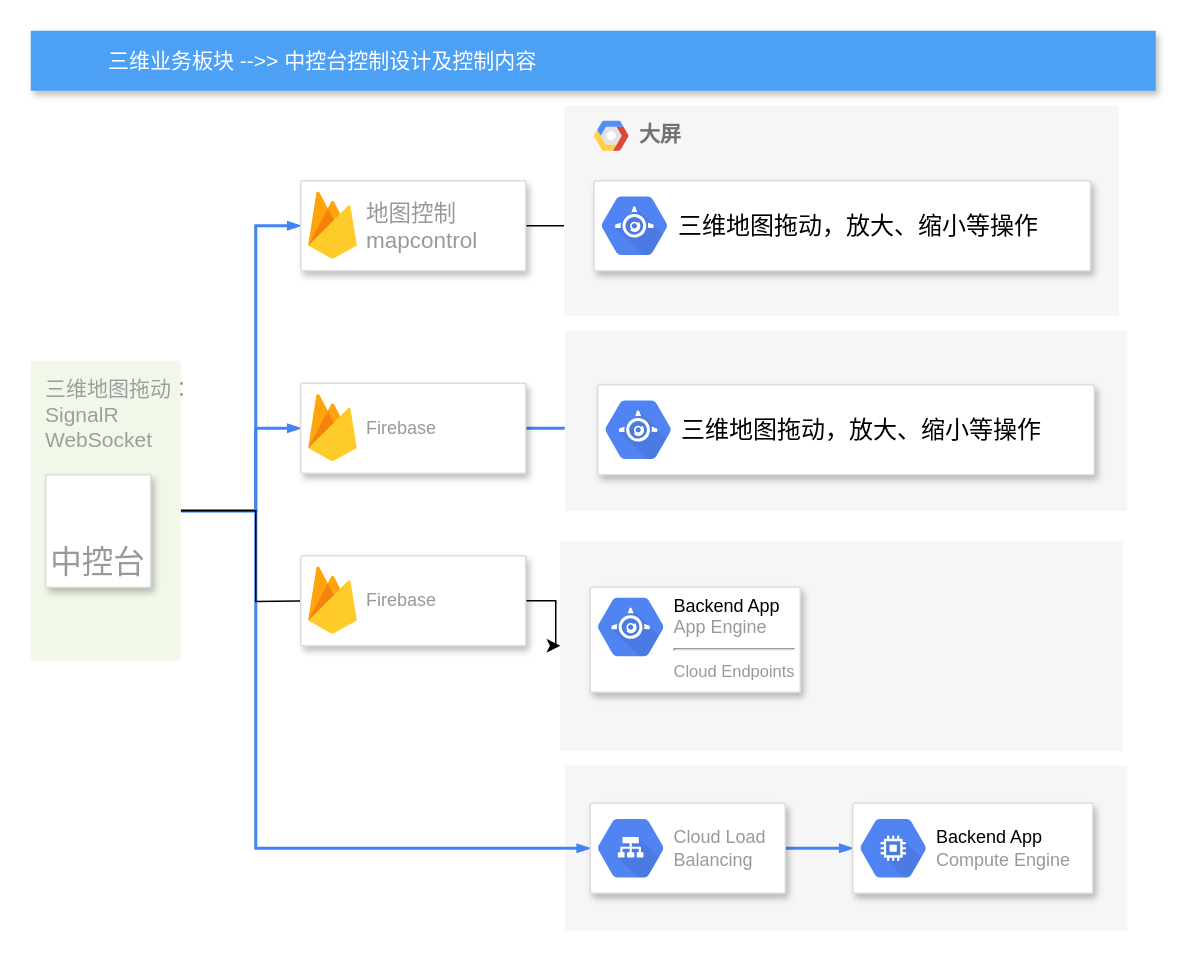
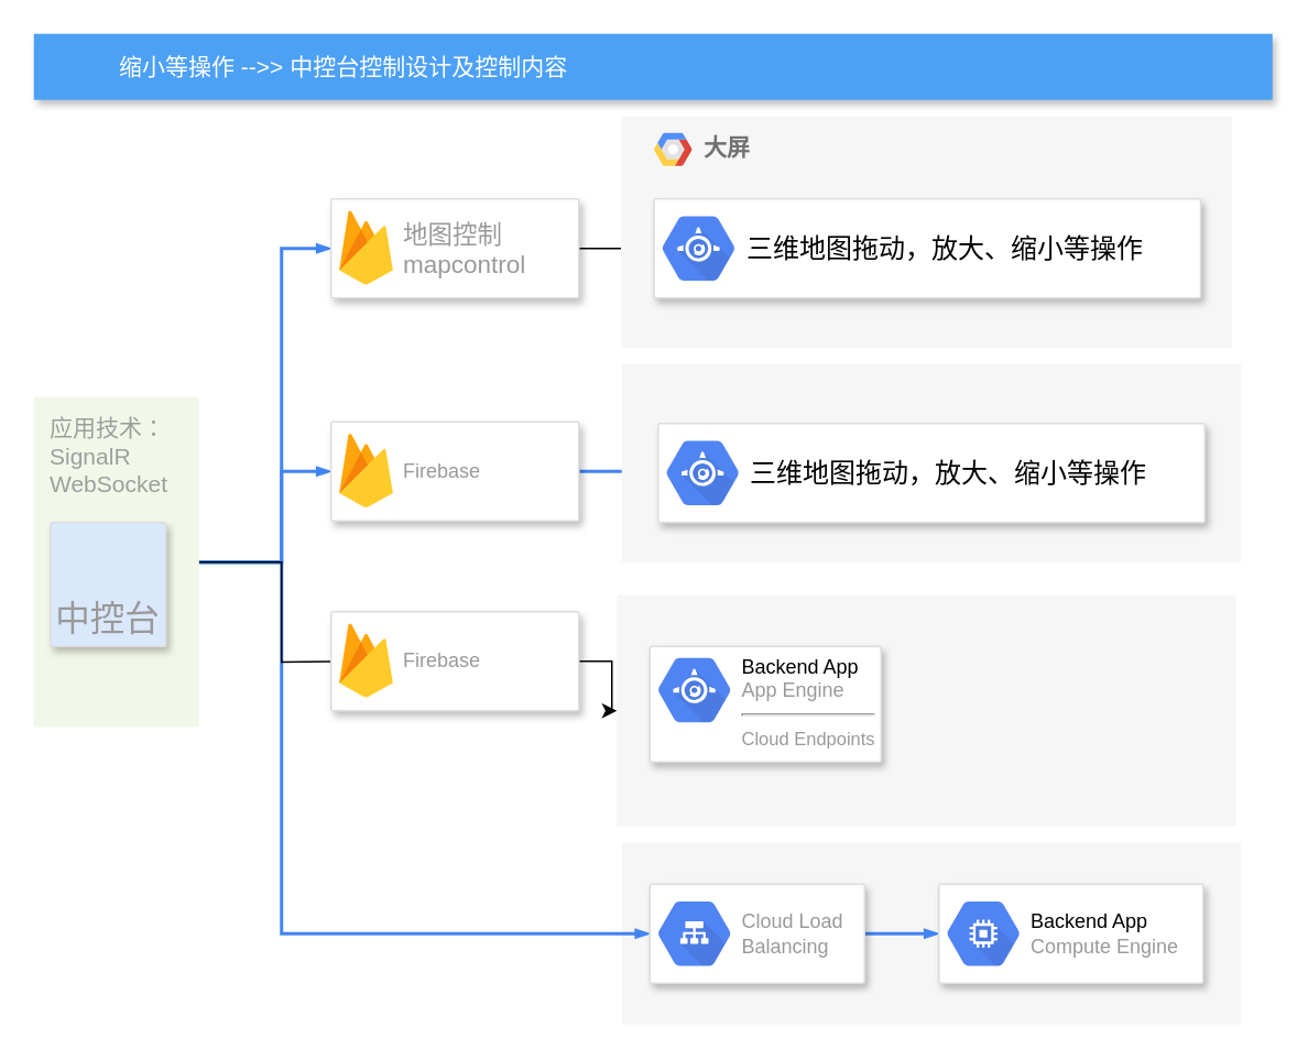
- <mxCell id="9" value="三维业务板块 --&amp;gt;&amp;gt; 中控台控制设计及控制内容" style="fillColor=#4DA1F5;strokeColor=none;shadow=1;gradientColor=none;fontSize=14;align=left;spacingLeft=50;fontColor=#ffffff;html=1;" parent="1" vertex="1"><mxGeometry x="20" y="20" width="750" height="40" as="geometry" /></mxCell>
+ <mxCell id="9" value="缩小等操作 --&amp;gt;&amp;gt; 中控台控制设计及控制内容" style="fillColor=#4DA1F5;strokeColor=none;shadow=1;gradientColor=none;fontSize=14;align=left;spacingLeft=50;fontColor=#ffffff;html=1;" parent="1" vertex="1"><mxGeometry x="20" y="20" width="750" height="40" as="geometry" /></mxCell>
- <mxCell id="8" value="&lt;font style=&quot;font-size: 14px&quot;&gt;三维地图拖动：&lt;br&gt;SignalR&lt;br&gt;WebSocket&lt;/font&gt;&lt;br&gt;" style="rounded=1;absoluteArcSize=1;arcSize=2;html=1;strokeColor=none;gradientColor=none;shadow=0;dashed=0;fontSize=12;fontColor=#9E9E9E;align=left;verticalAlign=top;spacing=10;spacingTop=-4;fillColor=#F1F8E9;" parent="1" vertex="1"><mxGeometry x="20" y="240" width="100" height="200" as="geometry" /></mxCell>
+ <mxCell id="8" value="&lt;font style=&quot;font-size: 14px&quot;&gt;应用技术：&lt;br&gt;SignalR&lt;br&gt;WebSocket&lt;/font&gt;&lt;br&gt;" style="rounded=1;absoluteArcSize=1;arcSize=2;html=1;strokeColor=none;gradientColor=none;shadow=0;dashed=0;fontSize=12;fontColor=#9E9E9E;align=left;verticalAlign=top;spacing=10;spacingTop=-4;fillColor=#F1F8E9;" parent="1" vertex="1"><mxGeometry x="20" y="240" width="100" height="200" as="geometry" /></mxCell>
- <mxCell id="25" value="&lt;font style=&quot;font-size: 21px&quot;&gt;中控台&lt;/font&gt;" style="strokeColor=#dddddd;fillColor=#ffffff;shadow=1;strokeWidth=1;rounded=1;absoluteArcSize=1;arcSize=2;labelPosition=center;verticalLabelPosition=middle;align=center;verticalAlign=bottom;spacingLeft=0;fontColor=#999999;fontSize=12;whiteSpace=wrap;spacingBottom=2;html=1;" parent="1" vertex="1"><mxGeometry x="30" y="316" width="70" height="75" as="geometry" /></mxCell>
+ <mxCell id="25" value="&lt;font style=&quot;font-size: 21px&quot;&gt;中控台&lt;/font&gt;" style="strokeColor=#dddddd;fillColor=#dae8fc;shadow=1;strokeWidth=1;rounded=1;absoluteArcSize=1;arcSize=2;labelPosition=center;verticalLabelPosition=middle;align=center;verticalAlign=bottom;spacingLeft=0;fontColor=#999999;fontSize=12;whiteSpace=wrap;spacingBottom=2;html=1;" parent="1" vertex="1"><mxGeometry x="30" y="316" width="70" height="75" as="geometry" /></mxCell>
